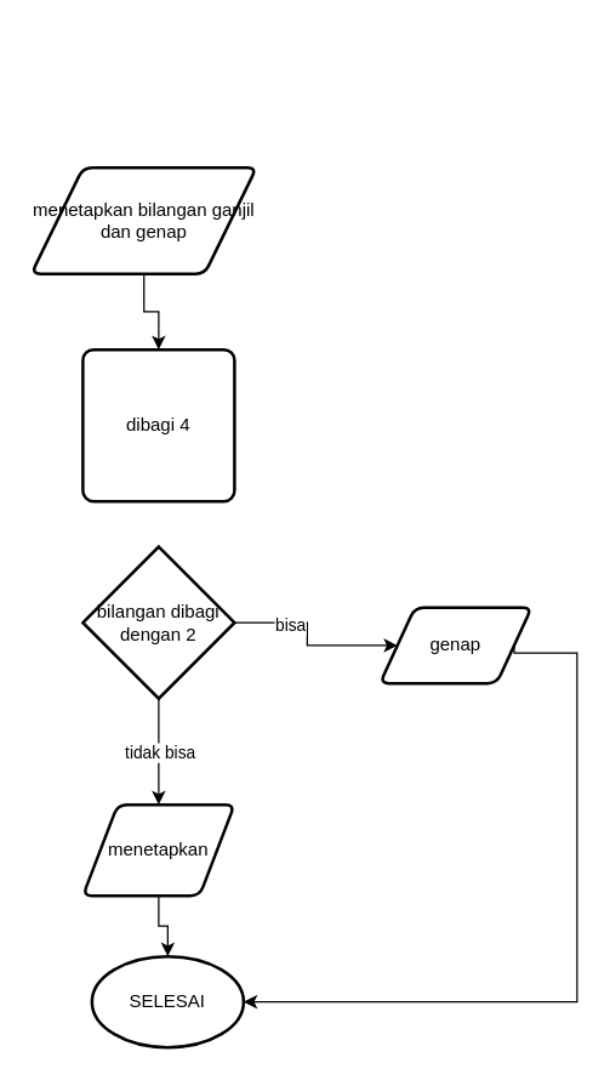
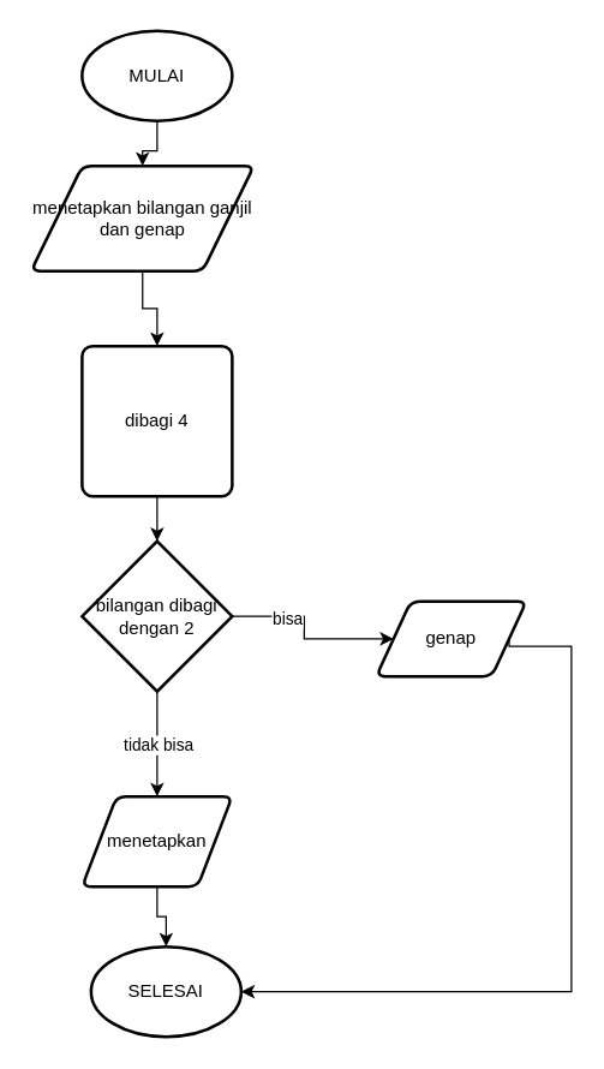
+ <mxCell id="3" value="MULAI" style="strokeWidth=2;html=1;shape=mxgraph.flowchart.start_1;whiteSpace=wrap;" vertex="1" parent="1"><mxGeometry x="54" y="20" width="100" height="60" as="geometry" /></mxCell>
+ <mxCell id="2" value="" style="edgeStyle=orthogonalEdgeStyle;rounded=0;orthogonalLoop=1;jettySize=auto;html=1;" edge="1" parent="1" source="3" target="5"><mxGeometry relative="1" as="geometry" /></mxCell>
+ <mxCell id="6" value="" style="edgeStyle=orthogonalEdgeStyle;rounded=0;orthogonalLoop=1;jettySize=auto;html=1;" edge="1" parent="1" source="7" target="12"><mxGeometry relative="1" as="geometry" /></mxCell>
